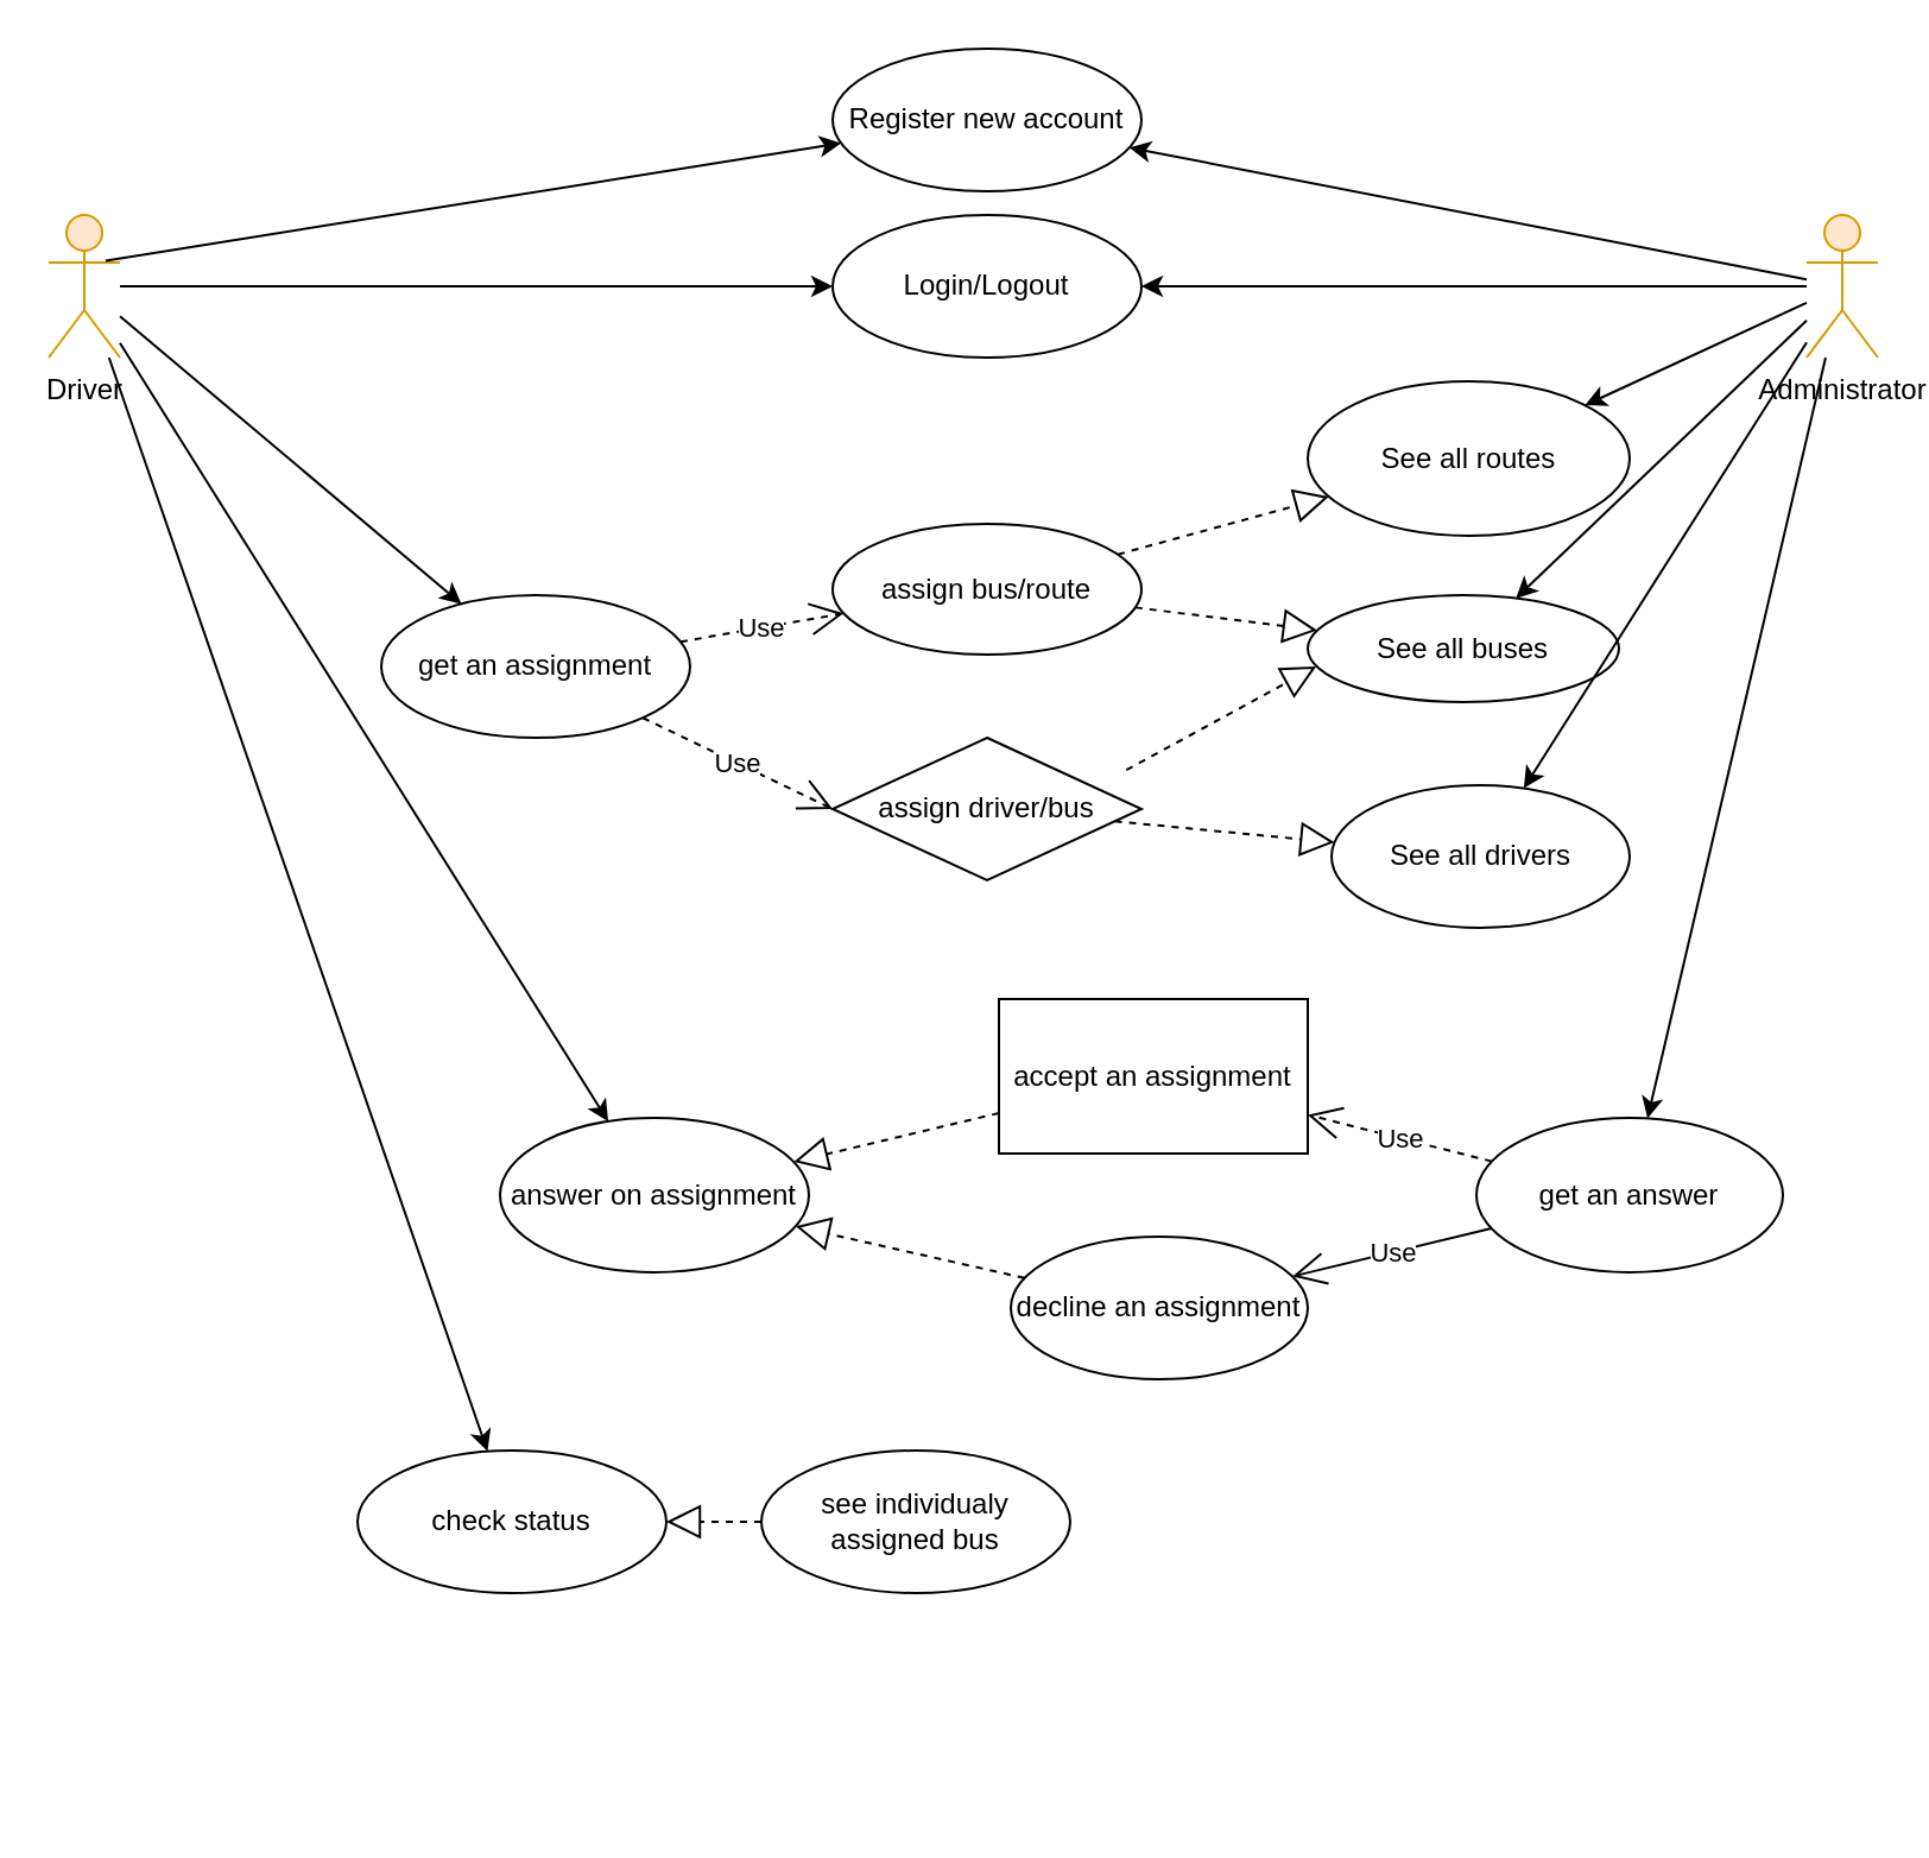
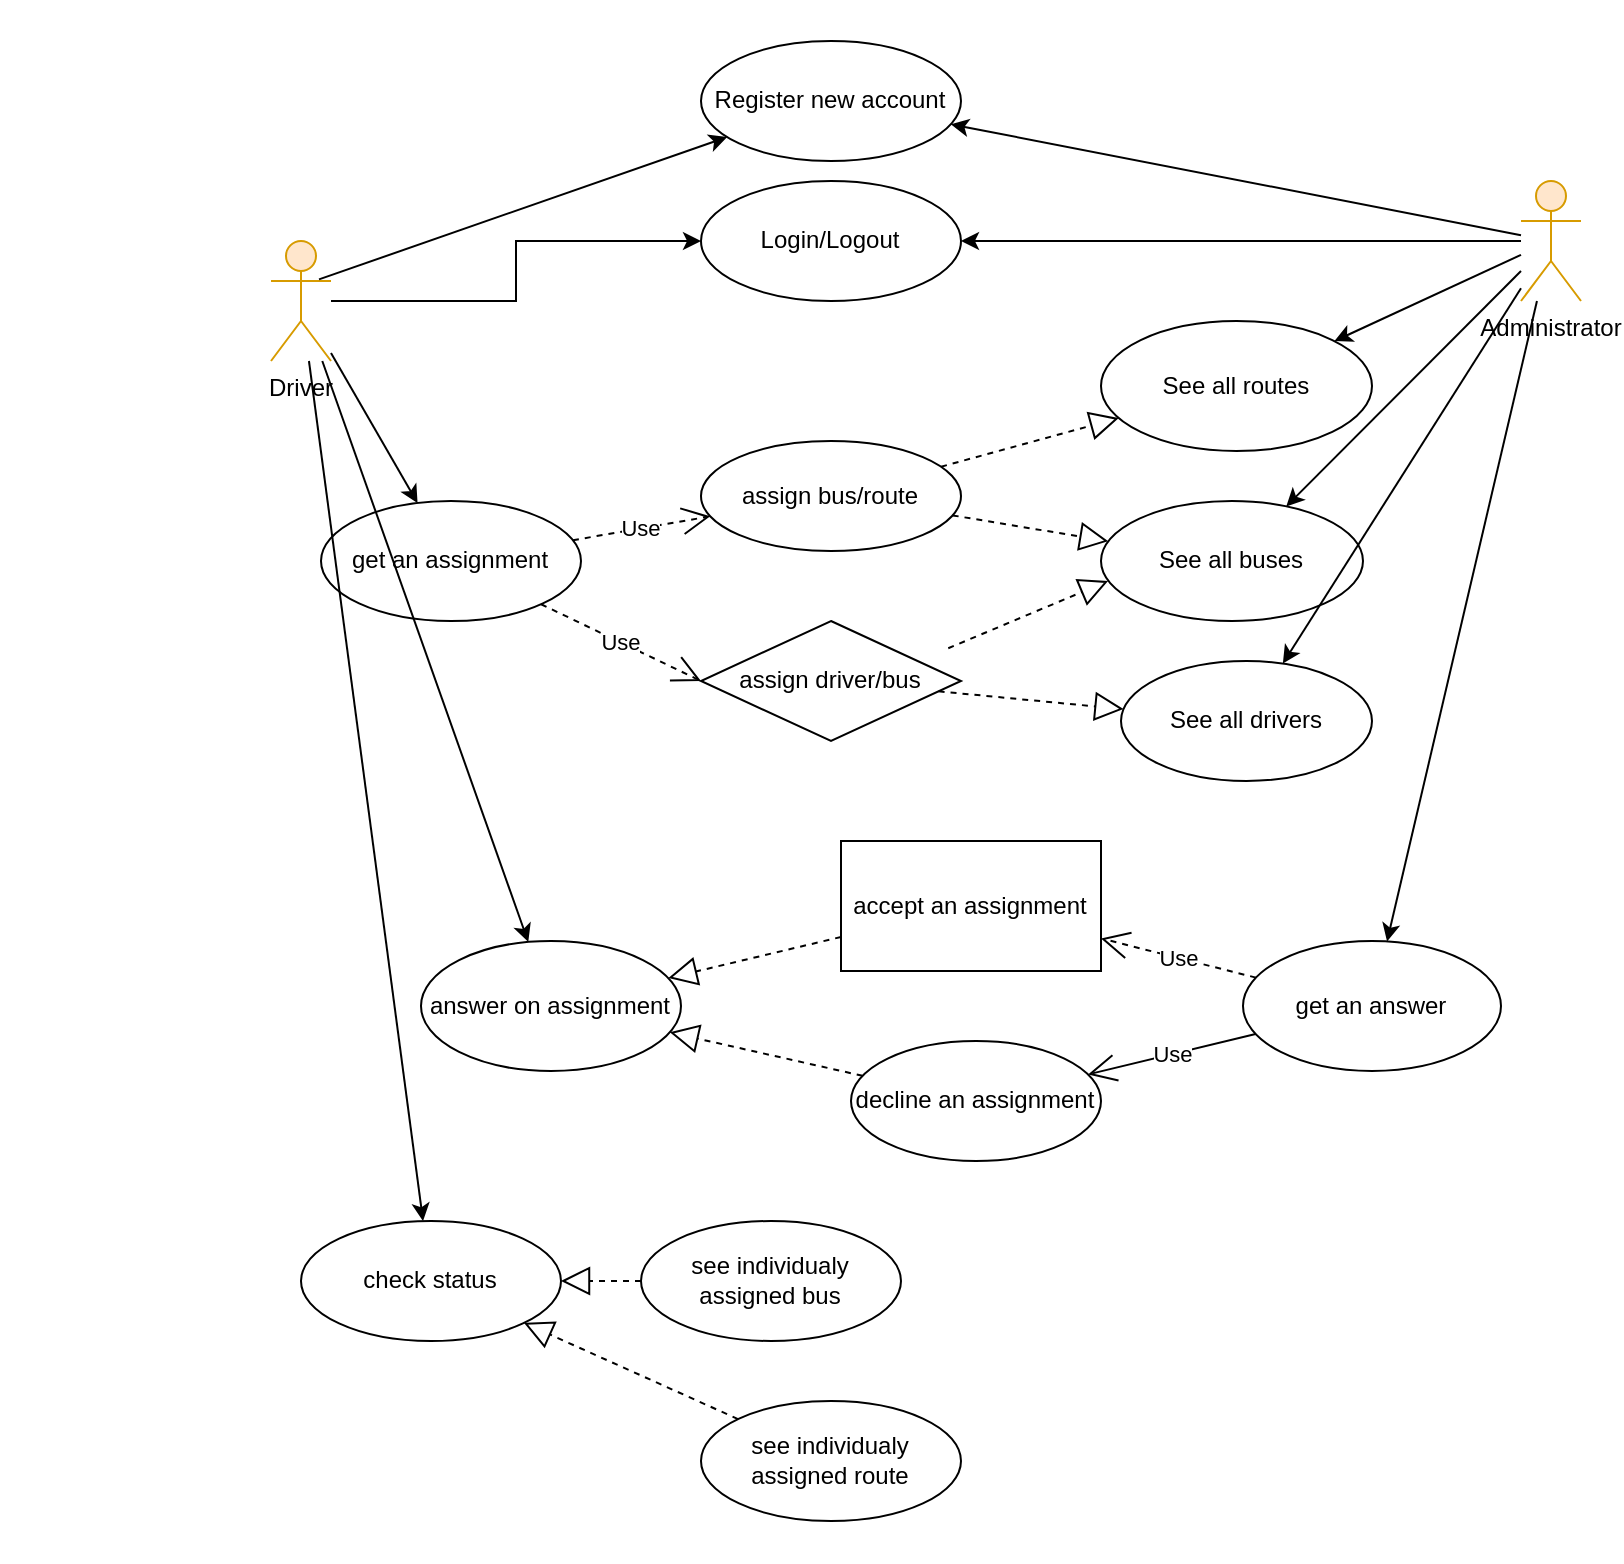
- <mxCell id="3" value="Driver&lt;br&gt;" style="shape=umlActor;verticalLabelPosition=bottom;labelBackgroundColor=#ffffff;verticalAlign=top;html=1;fillColor=#ffe6cc;strokeColor=#d79b00;" parent="1" vertex="1"><mxGeometry x="20" y="90" width="30" height="60" as="geometry" /></mxCell>
+ <mxCell id="3" value="Driver&lt;br&gt;" style="shape=umlActor;verticalLabelPosition=bottom;labelBackgroundColor=#ffffff;verticalAlign=top;html=1;fillColor=#ffe6cc;strokeColor=#d79b00;" parent="1" vertex="1"><mxGeometry x="135" y="120" width="30" height="60" as="geometry" /></mxCell>
- <mxCell id="10" value="See all buses" style="ellipse;whiteSpace=wrap;html=1;" parent="1" vertex="1"><mxGeometry x="550" y="250" width="131" height="45" as="geometry" /></mxCell>
+ <mxCell id="10" value="See all buses" style="ellipse;whiteSpace=wrap;html=1;" parent="1" vertex="1"><mxGeometry x="550" y="250" width="131" height="60" as="geometry" /></mxCell>
+ <mxCell id="39" value="" style="endArrow=block;dashed=1;endFill=0;endSize=12;html=1;" parent="1" source="37" target="35" edge="1"><mxGeometry width="160" relative="1" as="geometry"><mxPoint x="400" y="730" as="sourcePoint" /><mxPoint x="560" y="730" as="targetPoint" /></mxGeometry></mxCell>
+ <mxCell id="37" value="see individualy assigned route" style="ellipse;whiteSpace=wrap;html=1;" parent="1" vertex="1"><mxGeometry x="350" y="700" width="130" height="60" as="geometry" /></mxCell>
